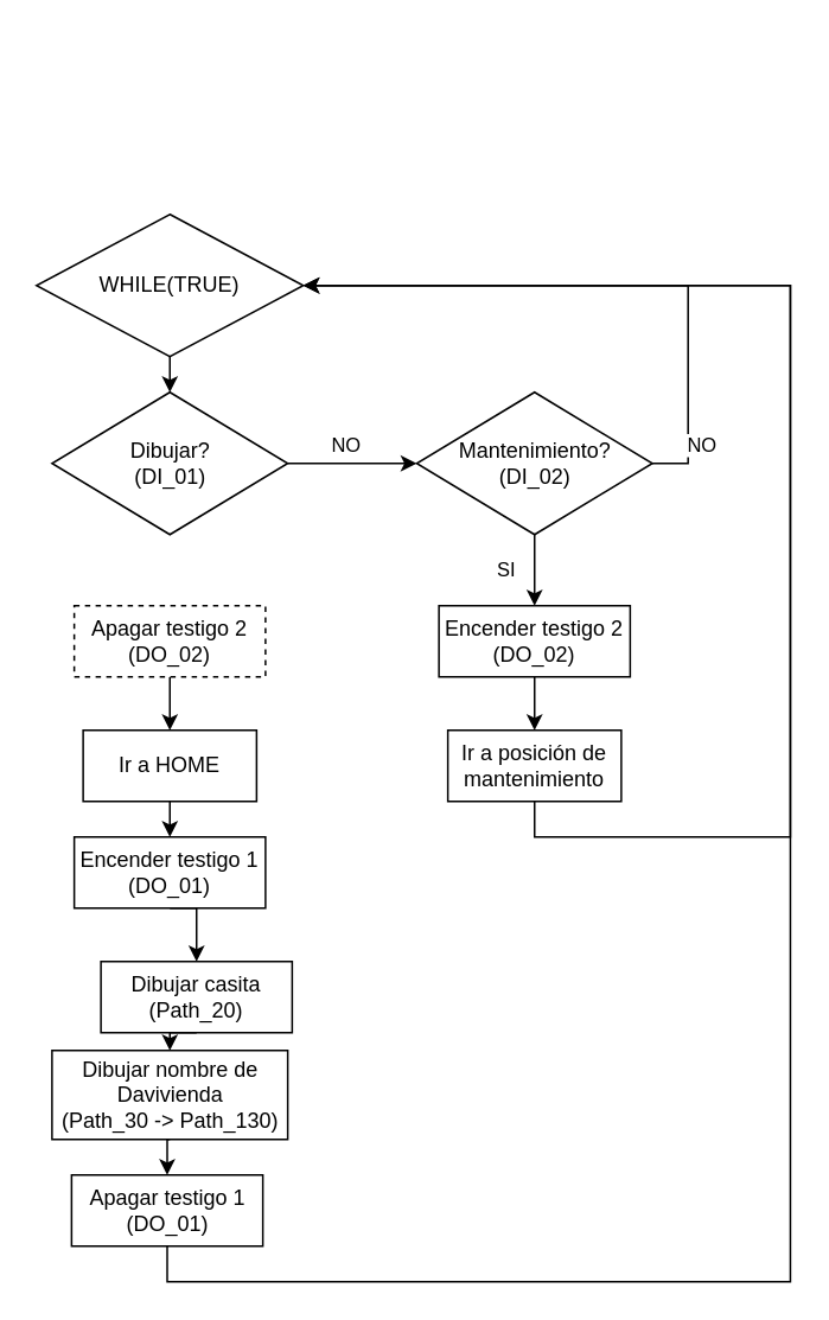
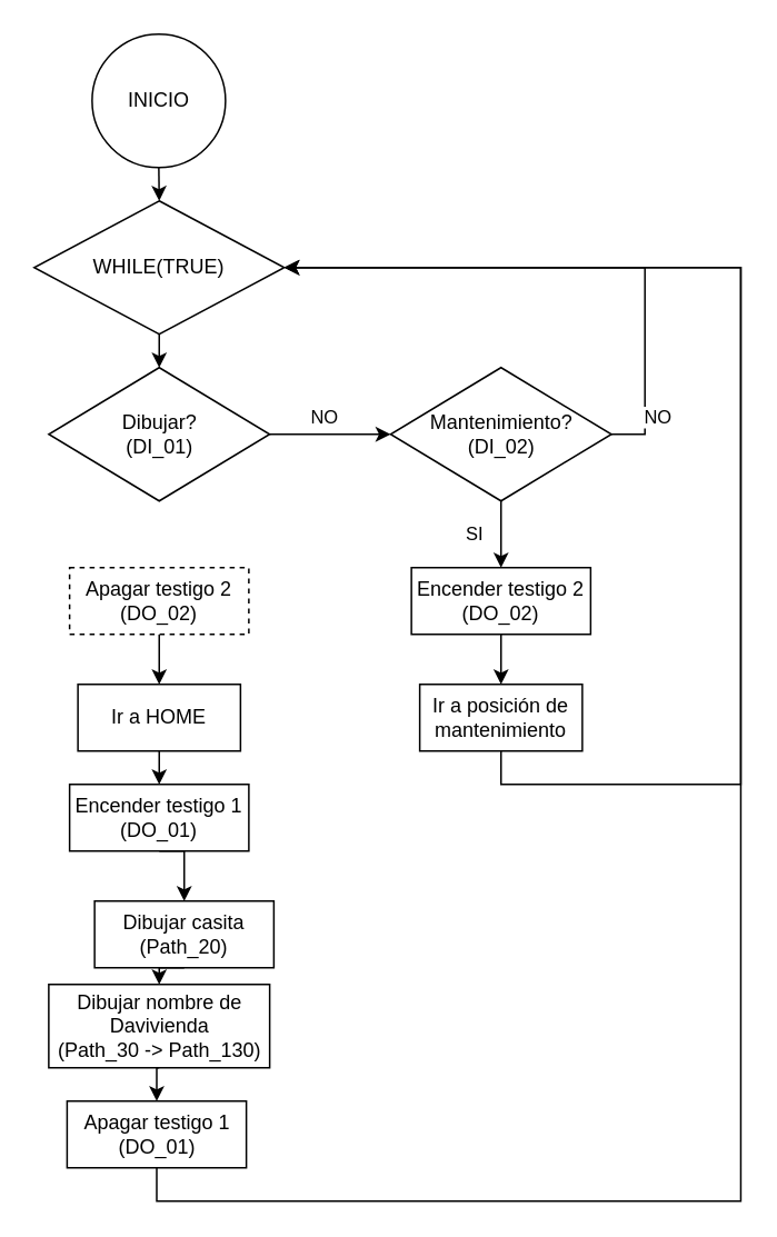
+ <mxCell id="26" value="INICIO" style="ellipse;whiteSpace=wrap;html=1;aspect=fixed;" vertex="1" parent="1"><mxGeometry x="54.75" y="20" width="80" height="80" as="geometry" /></mxCell>
+ <mxCell id="25" style="edgeStyle=orthogonalEdgeStyle;rounded=0;orthogonalLoop=1;jettySize=auto;html=1;exitX=0.5;exitY=1;exitDx=0;exitDy=0;entryX=0.5;entryY=0;entryDx=0;entryDy=0;" edge="1" parent="1" source="26" target="3"><mxGeometry relative="1" as="geometry" /></mxCell>
